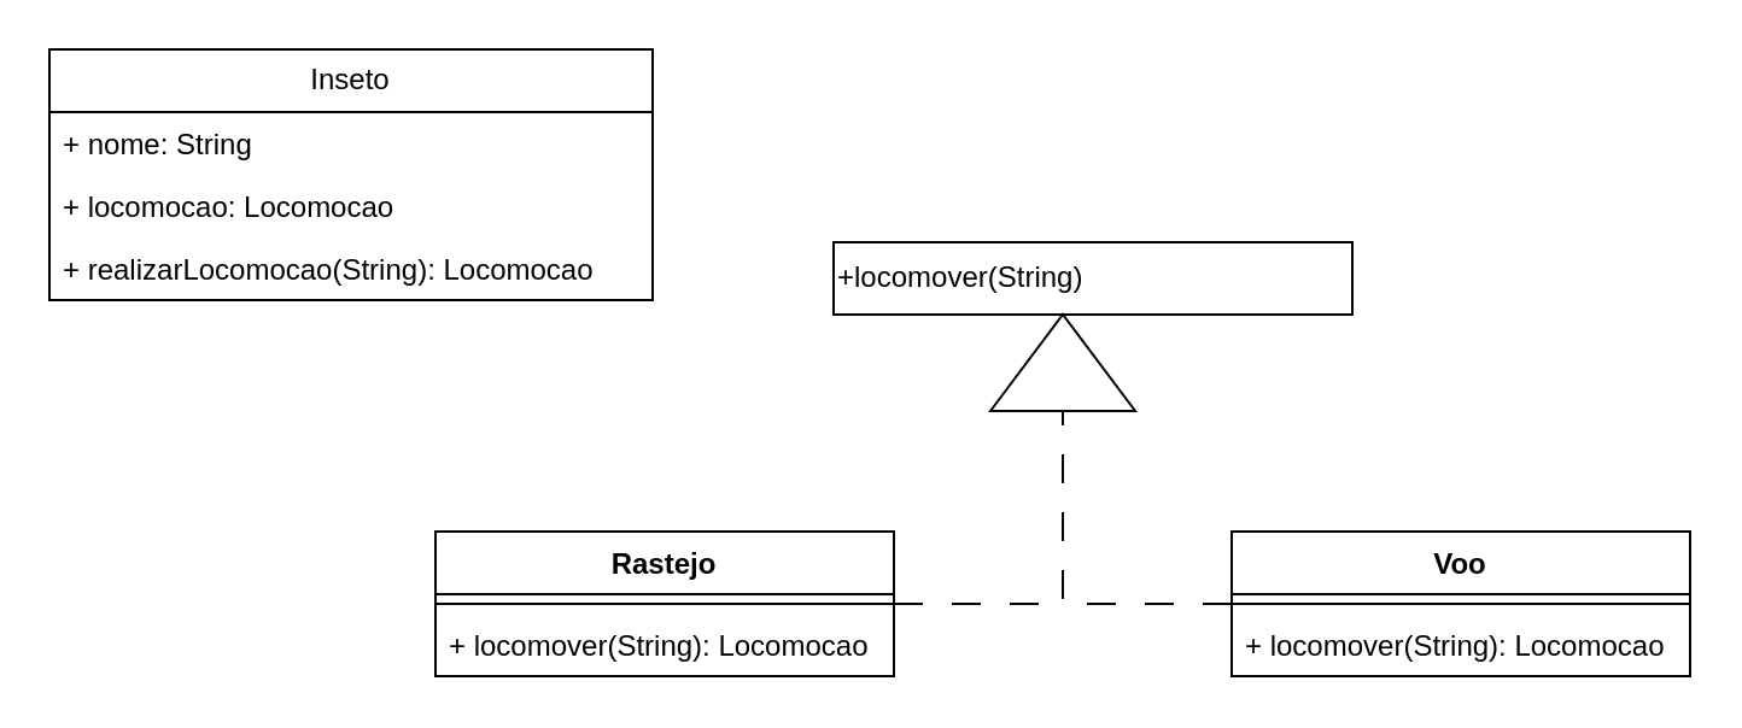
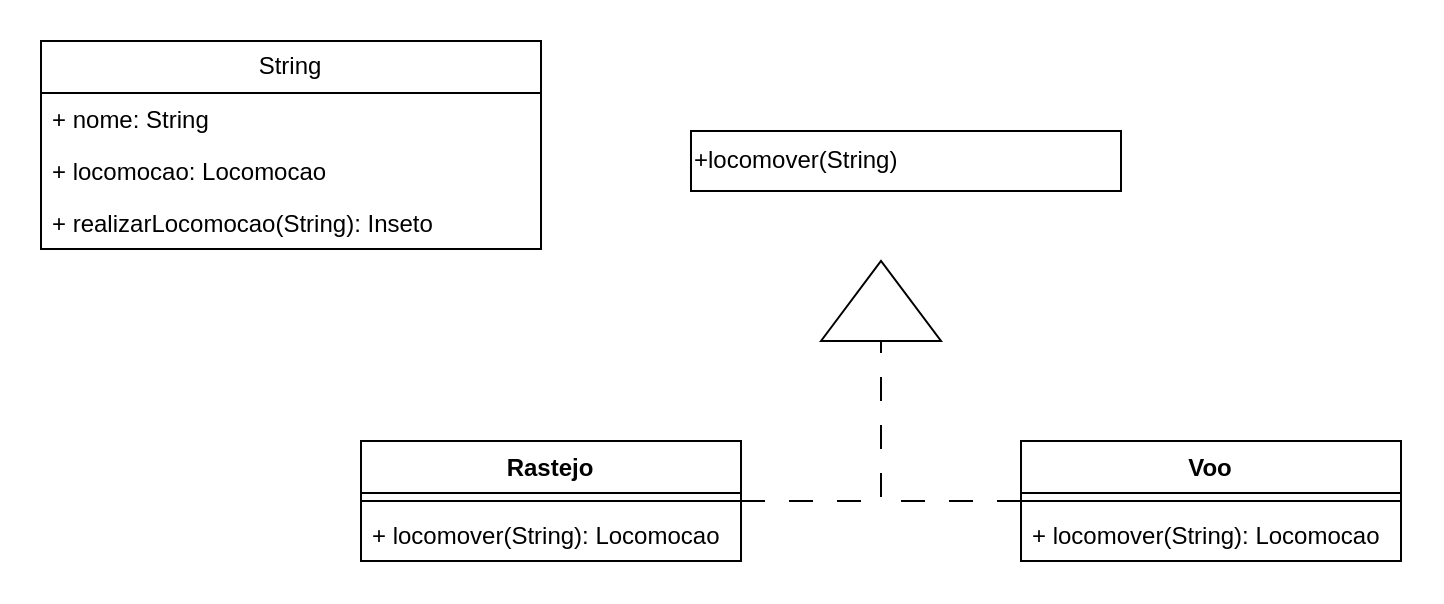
- <mxCell id="2" value="Inseto" style="swimlane;fontStyle=0;childLayout=stackLayout;horizontal=1;startSize=26;fillColor=none;horizontalStack=0;resizeParent=1;resizeParentMax=0;resizeLast=0;collapsible=1;marginBottom=0;whiteSpace=wrap;html=1;" vertex="1" parent="1"><mxGeometry x="20" y="20" width="250" height="104" as="geometry" /></mxCell>
+ <mxCell id="2" value="String" style="swimlane;fontStyle=0;childLayout=stackLayout;horizontal=1;startSize=26;fillColor=none;horizontalStack=0;resizeParent=1;resizeParentMax=0;resizeLast=0;collapsible=1;marginBottom=0;whiteSpace=wrap;html=1;" vertex="1" parent="1"><mxGeometry x="20" y="20" width="250" height="104" as="geometry" /></mxCell>
- <mxCell id="5" value="+ realizarLocomocao(String): Locomocao" style="text;strokeColor=none;fillColor=none;align=left;verticalAlign=top;spacingLeft=4;spacingRight=4;overflow=hidden;rotatable=0;points=[[0,0.5],[1,0.5]];portConstraint=eastwest;whiteSpace=wrap;html=1;" vertex="1" parent="2"><mxGeometry y="78" width="250" height="26" as="geometry" /></mxCell>
+ <mxCell id="5" value="+ realizarLocomocao(String): Inseto" style="text;strokeColor=none;fillColor=none;align=left;verticalAlign=top;spacingLeft=4;spacingRight=4;overflow=hidden;rotatable=0;points=[[0,0.5],[1,0.5]];portConstraint=eastwest;whiteSpace=wrap;html=1;" vertex="1" parent="2"><mxGeometry y="78" width="250" height="26" as="geometry" /></mxCell>
- <mxCell id="6" value="+locomover(String)" style="rounded=0;whiteSpace=wrap;html=1;align=left;" vertex="1" parent="1"><mxGeometry x="345" y="100" width="215" height="30" as="geometry" /></mxCell>
+ <mxCell id="6" value="+locomover(String)" style="rounded=0;whiteSpace=wrap;html=1;align=left;" vertex="1" parent="1"><mxGeometry x="345" y="65" width="215" height="30" as="geometry" /></mxCell>
